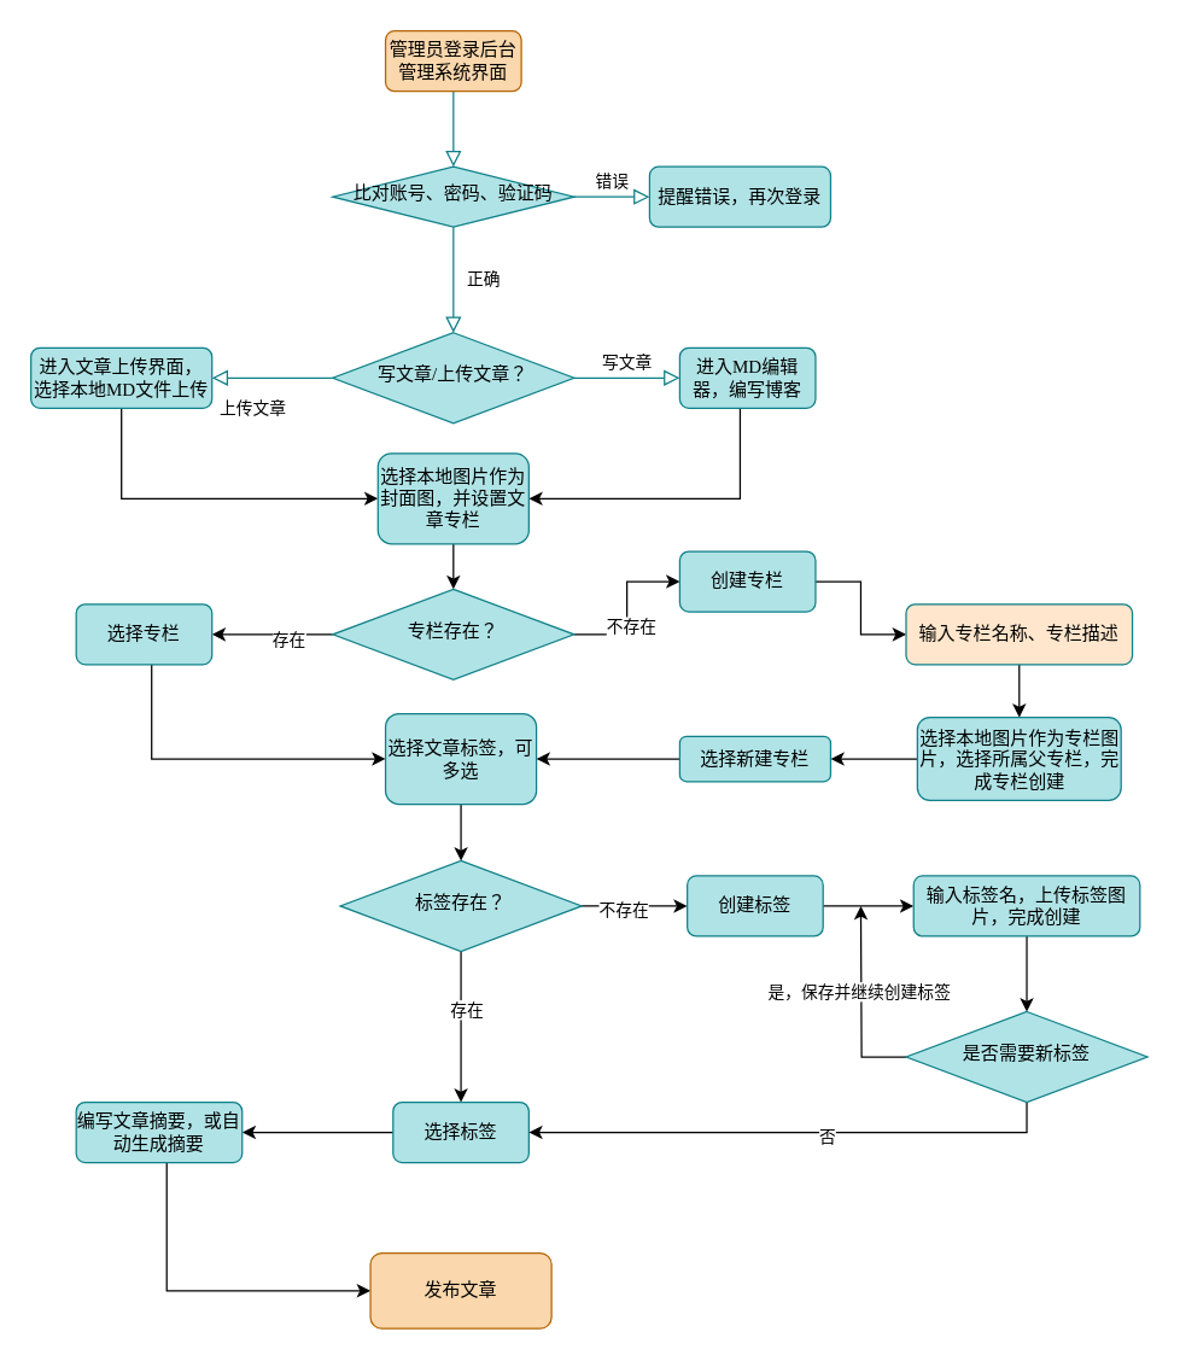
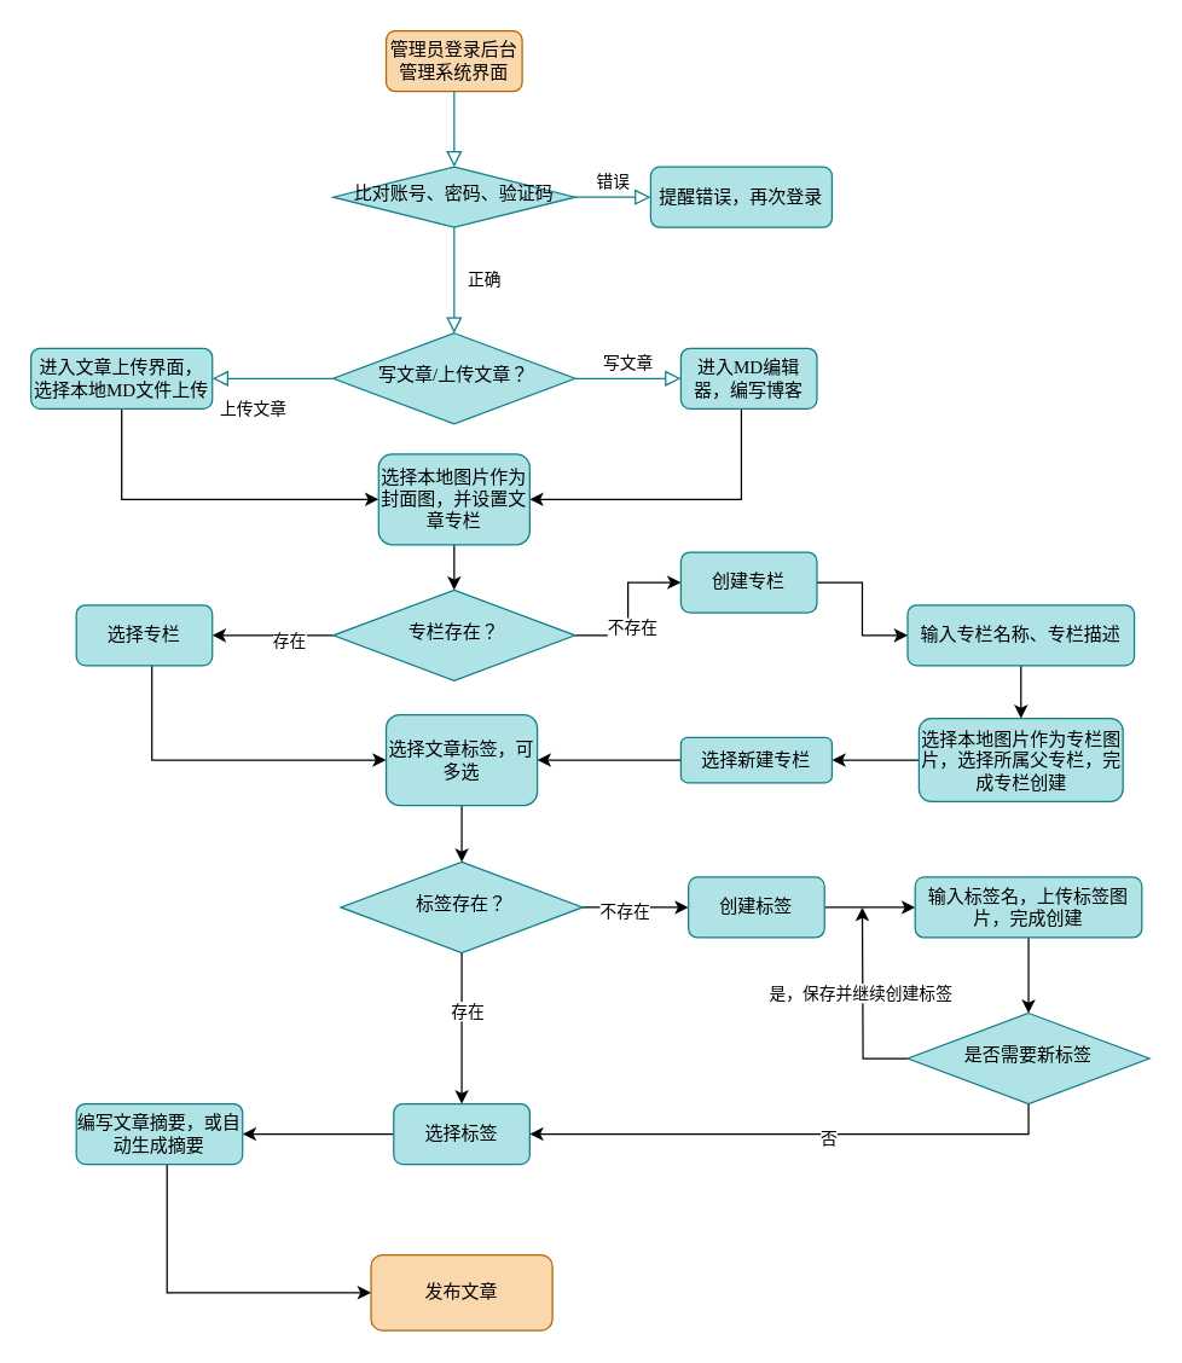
- <mxCell id="27" value="输入专栏名称、专栏描述" style="rounded=1;whiteSpace=wrap;html=1;fontSize=12;glass=0;strokeWidth=1;shadow=0;fillColor=#ffe6cc;strokeColor=#0e8088;fontFamily=Verdana;" vertex="1" parent="1"><mxGeometry x="600" y="400" width="150" height="40" as="geometry" /></mxCell>
+ <mxCell id="27" value="输入专栏名称、专栏描述" style="rounded=1;whiteSpace=wrap;html=1;fontSize=12;glass=0;strokeWidth=1;shadow=0;fillColor=#b0e3e6;strokeColor=#0e8088;fontFamily=Verdana;" vertex="1" parent="1"><mxGeometry x="600" y="400" width="150" height="40" as="geometry" /></mxCell>
